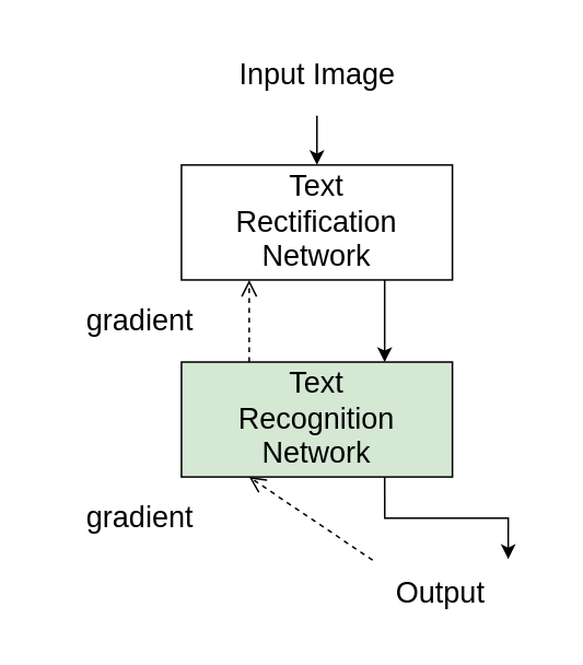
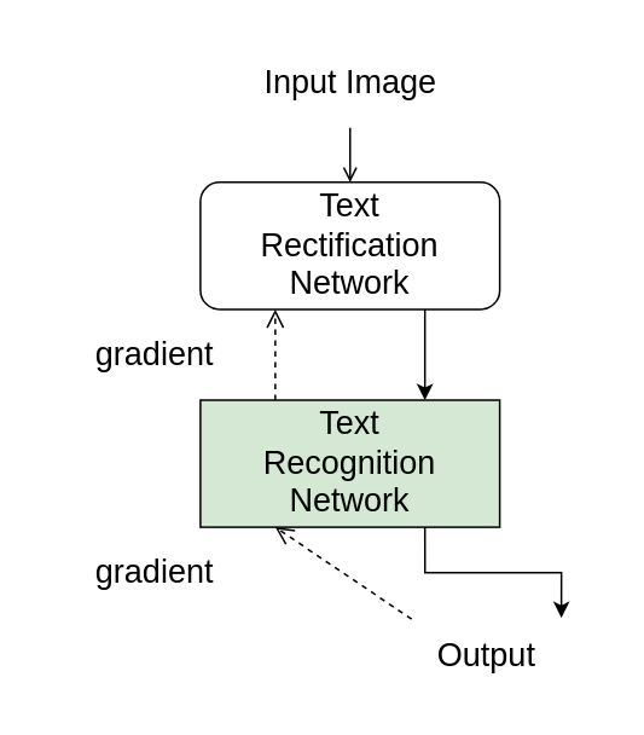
- <mxCell id="2" value="" style="edgeStyle=orthogonalEdgeStyle;rounded=0;orthogonalLoop=1;jettySize=auto;html=1;" edge="1" parent="1" source="3" target="10"><mxGeometry relative="1" as="geometry" /></mxCell>
+ <mxCell id="2" value="" style="edgeStyle=orthogonalEdgeStyle;rounded=0;orthogonalLoop=1;jettySize=auto;html=1;endArrow=open;" edge="1" parent="1" source="3" target="10"><mxGeometry relative="1" as="geometry" /></mxCell>
- <mxCell id="10" value="Text&lt;br style=&quot;border-color: var(--border-color);&quot;&gt;Rectification&lt;br style=&quot;border-color: var(--border-color);&quot;&gt;Network" style="whiteSpace=wrap;html=1;fontSize=18;" vertex="1" parent="1"><mxGeometry x="110" y="100" width="165" height="70" as="geometry" /></mxCell>
+ <mxCell id="10" value="Text&lt;br style=&quot;border-color: var(--border-color);&quot;&gt;Rectification&lt;br style=&quot;border-color: var(--border-color);&quot;&gt;Network" style="whiteSpace=wrap;html=1;fontSize=18;rounded=1;" vertex="1" parent="1"><mxGeometry x="110" y="100" width="165" height="70" as="geometry" /></mxCell>
